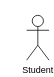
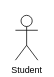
- <mxCell id="2" value="Student" style="shape=umlActor;verticalLabelPosition=bottom;verticalAlign=top;html=1;outlineConnect=0;" vertex="1" parent="1"><mxGeometry x="35" y="20" width="30" height="60" as="geometry" /></mxCell>
+ <mxCell id="2" value="Student" style="shape=umlActor;verticalLabelPosition=bottom;verticalAlign=top;html=1;outlineConnect=0;" vertex="1" parent="1"><mxGeometry x="20" y="20" width="30" height="60" as="geometry" /></mxCell>
